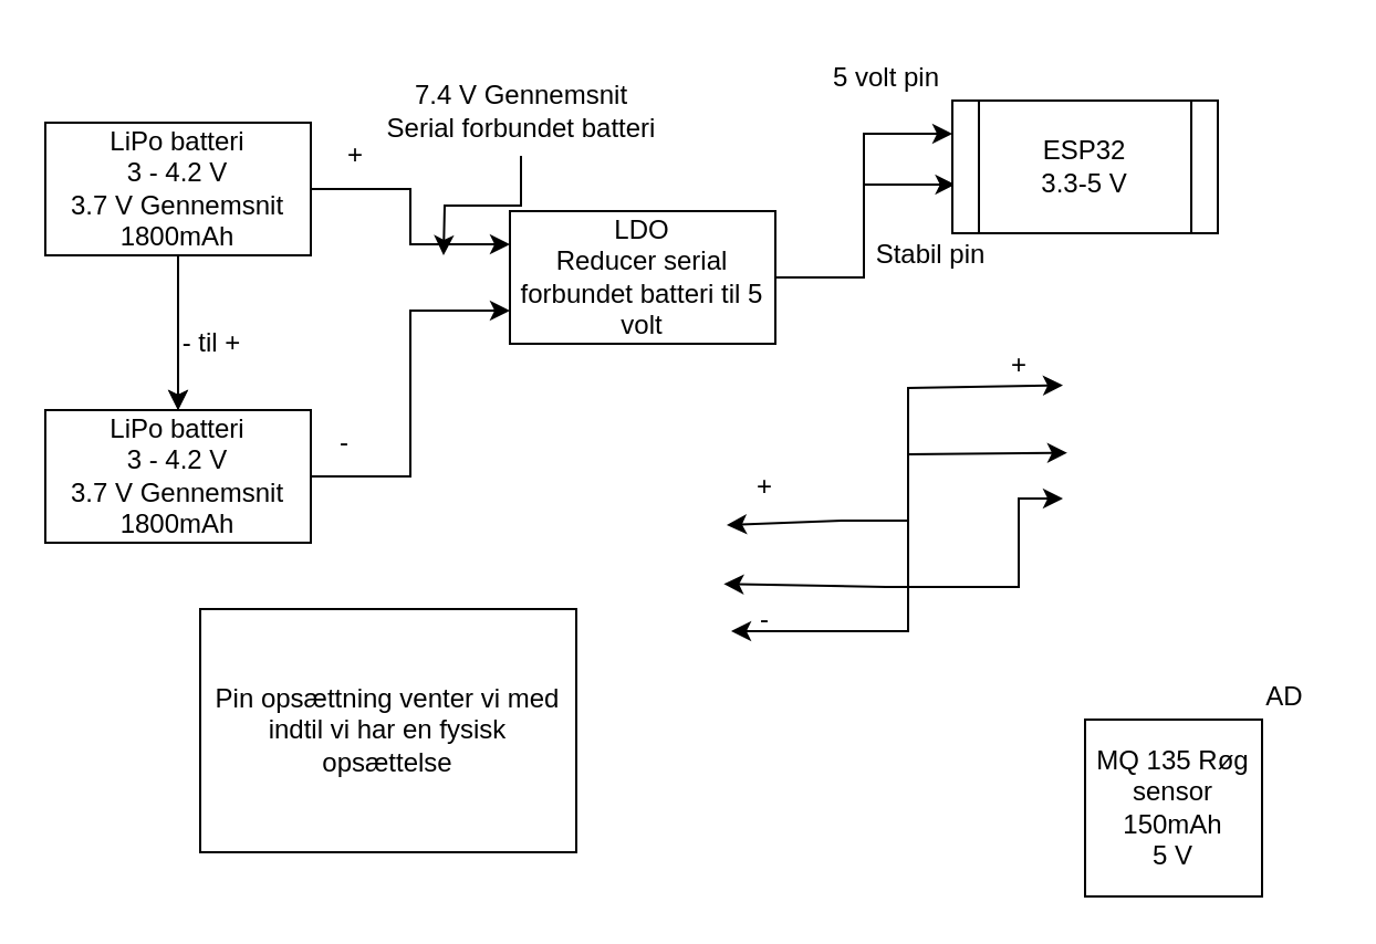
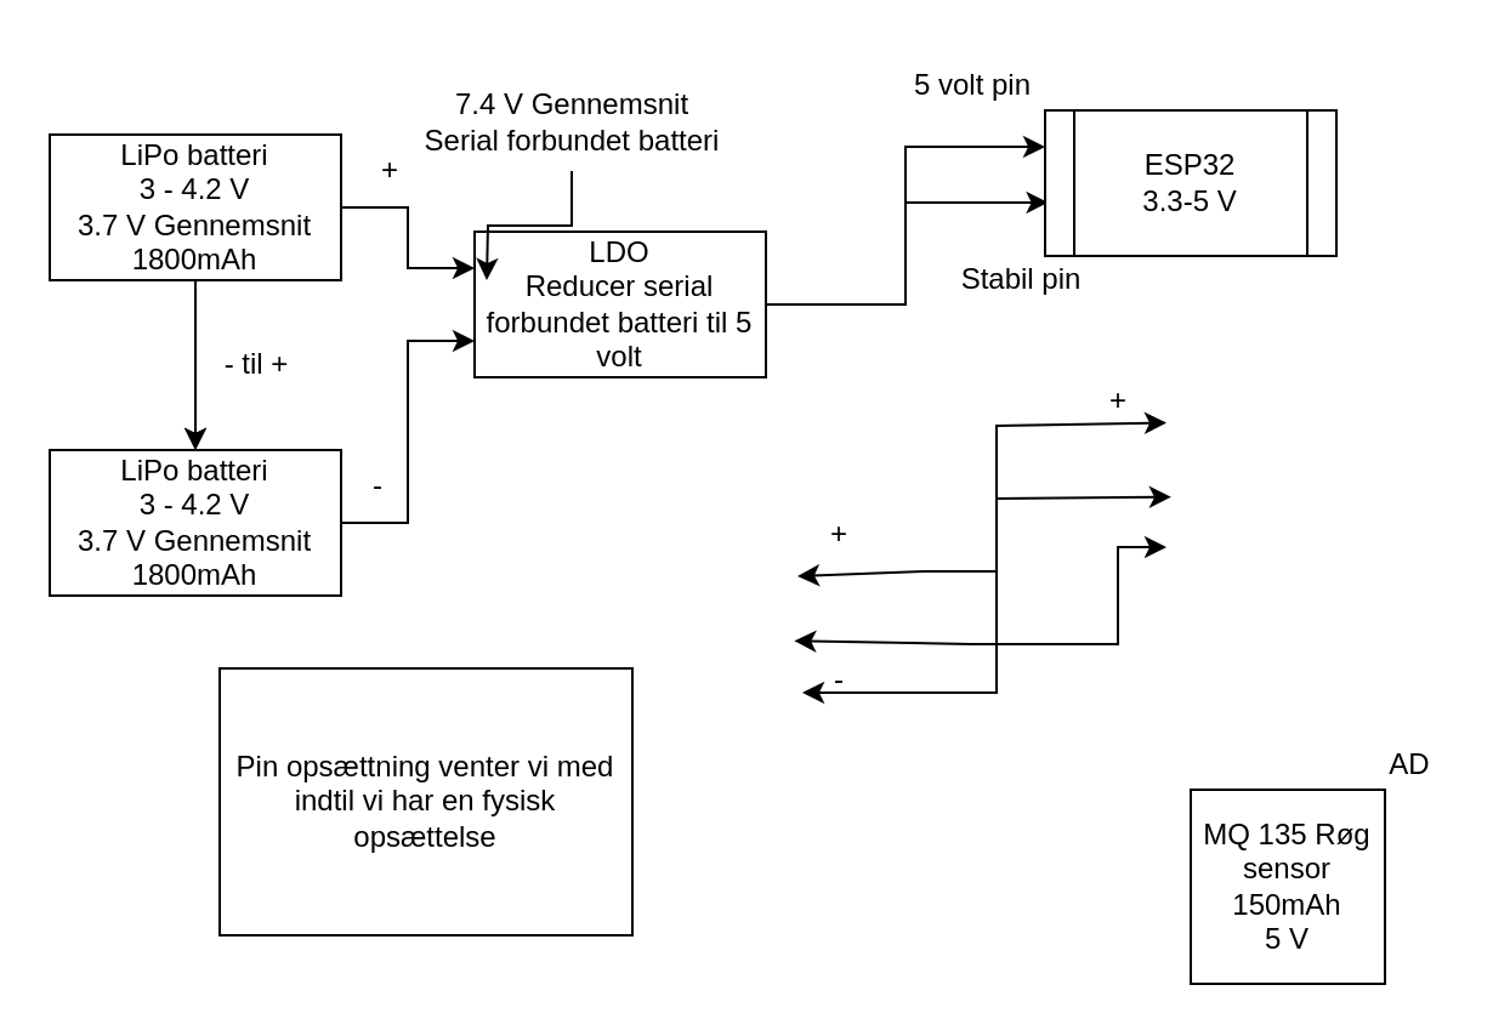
- <mxCell id="4" value="LDO&lt;br&gt;Reducer serial forbundet batteri til 5 volt" style="rounded=0;whiteSpace=wrap;html=1;" vertex="1" parent="1"><mxGeometry x="230" y="95" width="120" height="60" as="geometry" /></mxCell>
+ <mxCell id="4" value="LDO&lt;br&gt;Reducer serial forbundet batteri til 5 volt" style="rounded=0;whiteSpace=wrap;html=1;" vertex="1" parent="1"><mxGeometry x="195" y="95" width="120" height="60" as="geometry" /></mxCell>
- <mxCell id="15" value="- til +" style="text;html=1;align=center;verticalAlign=middle;resizable=0;points=[];autosize=1;strokeColor=none;fillColor=none;" vertex="1" parent="1"><mxGeometry x="70" y="140" width="50" height="30" as="geometry" /></mxCell>
+ <mxCell id="15" value="- til +" style="text;html=1;align=center;verticalAlign=middle;resizable=0;points=[];autosize=1;strokeColor=none;fillColor=none;" vertex="1" parent="1"><mxGeometry x="80" y="135" width="50" height="30" as="geometry" /></mxCell>
